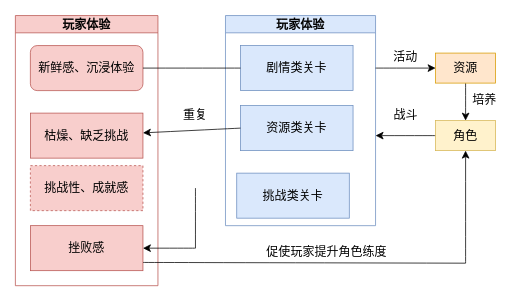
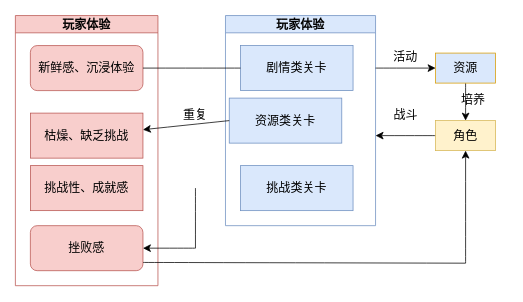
- <mxCell id="17" value="资源" style="whiteSpace=wrap;html=1;fontSize=16;fillColor=#ffe6cc;strokeColor=#d79b00;" vertex="1" parent="1"><mxGeometry x="580" y="70" width="80" height="40" as="geometry" /></mxCell>
+ <mxCell id="17" value="资源" style="whiteSpace=wrap;html=1;fontSize=16;fillColor=#dae8fc;strokeColor=#d79b00;" vertex="1" parent="1"><mxGeometry x="580" y="70" width="80" height="40" as="geometry" /></mxCell>
- <mxCell id="22" value="培养" style="text;html=1;align=center;verticalAlign=middle;resizable=0;points=[];autosize=1;strokeColor=none;fillColor=none;fontSize=16;" vertex="1" parent="1"><mxGeometry x="615" y="118" width="60" height="30" as="geometry" /></mxCell>
+ <mxCell id="22" value="培养" style="text;html=1;align=center;verticalAlign=middle;resizable=0;points=[];autosize=1;strokeColor=none;fillColor=none;fontSize=16;" vertex="1" parent="1"><mxGeometry x="600" y="118" width="60" height="30" as="geometry" /></mxCell>
- <mxCell id="9" value="资源类关卡" style="rounded=0;whiteSpace=wrap;html=1;fontSize=16;fillColor=#dae8fc;strokeColor=#6c8ebf;" vertex="1" parent="7"><mxGeometry x="20" y="120" width="150" height="60" as="geometry" /></mxCell>
+ <mxCell id="9" value="资源类关卡" style="rounded=0;whiteSpace=wrap;html=1;fontSize=16;fillColor=#dae8fc;strokeColor=#6c8ebf;" vertex="1" parent="7"><mxGeometry x="5" y="110" width="150" height="60" as="geometry" /></mxCell>
- <mxCell id="5" value="挑战性、成就感" style="rounded=0;whiteSpace=wrap;html=1;fontSize=16;fillColor=#f8cecc;strokeColor=#b85450;dashed=1;" vertex="1" parent="2"><mxGeometry x="20" y="200" width="150" height="60" as="geometry" /></mxCell>
+ <mxCell id="5" value="挑战性、成就感" style="rounded=0;whiteSpace=wrap;html=1;fontSize=16;fillColor=#f8cecc;strokeColor=#b85450;" vertex="1" parent="2"><mxGeometry x="20" y="200" width="150" height="60" as="geometry" /></mxCell>
- <mxCell id="10" value="挑战类关卡" style="rounded=0;whiteSpace=wrap;html=1;fontSize=16;fillColor=#dae8fc;strokeColor=#6c8ebf;" vertex="1" parent="7"><mxGeometry x="15" y="210" width="150" height="60" as="geometry" /></mxCell>
+ <mxCell id="10" value="挑战类关卡" style="rounded=0;whiteSpace=wrap;html=1;fontSize=16;fillColor=#dae8fc;strokeColor=#6c8ebf;" vertex="1" parent="7"><mxGeometry x="20" y="200" width="150" height="60" as="geometry" /></mxCell>
- <mxCell id="6" value="挫败感" style="rounded=0;whiteSpace=wrap;html=1;fontSize=16;fillColor=#f8cecc;strokeColor=#b85450;" vertex="1" parent="2"><mxGeometry x="20" y="280" width="150" height="60" as="geometry" /></mxCell>
+ <mxCell id="6" value="挫败感" style="whiteSpace=wrap;html=1;fontSize=16;fillColor=#f8cecc;strokeColor=#b85450;rounded=1;" vertex="1" parent="2"><mxGeometry x="20" y="280" width="150" height="60" as="geometry" /></mxCell>
- <mxCell id="25" value="促使玩家提升角色练度" style="text;html=1;strokeColor=none;fillColor=none;align=center;verticalAlign=middle;whiteSpace=wrap;rounded=0;fontSize=16;" vertex="1" parent="1"><mxGeometry x="350" y="320" width="170" height="30" as="geometry" /></mxCell>
